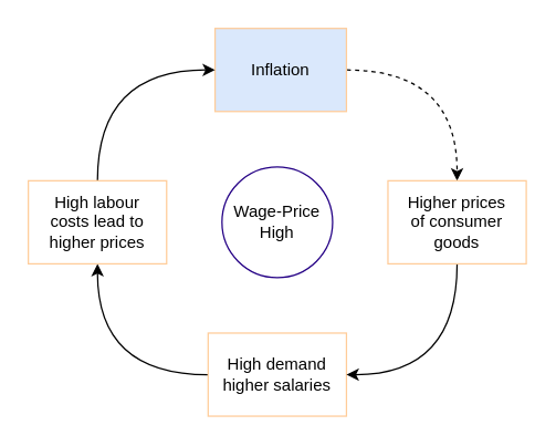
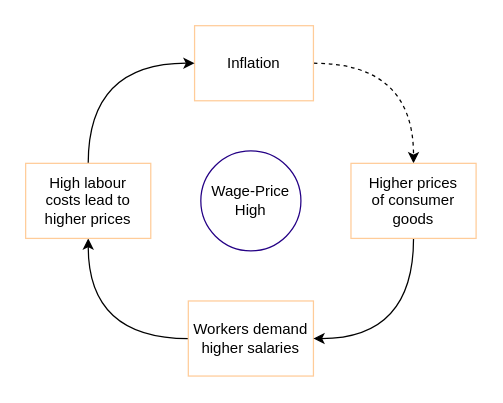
- <mxCell id="4" value="Inflation" style="whiteSpace=wrap;html=1;strokeColor=#FFCC99;fillColor=#dae8fc;" parent="1" vertex="1"><mxGeometry x="155" y="20" width="95" height="60" as="geometry" /></mxCell>
+ <mxCell id="4" value="Inflation" style="whiteSpace=wrap;html=1;strokeColor=#FFCC99;" parent="1" vertex="1"><mxGeometry x="155" y="20" width="95" height="60" as="geometry" /></mxCell>
- <mxCell id="6" value="High demand higher salaries" style="whiteSpace=wrap;html=1;strokeColor=#FFCC99;" parent="1" vertex="1"><mxGeometry x="150" y="240" width="100" height="60" as="geometry" /></mxCell>
+ <mxCell id="6" value="Workers demand higher salaries" style="whiteSpace=wrap;html=1;strokeColor=#FFCC99;" parent="1" vertex="1"><mxGeometry x="150" y="240" width="100" height="60" as="geometry" /></mxCell>
